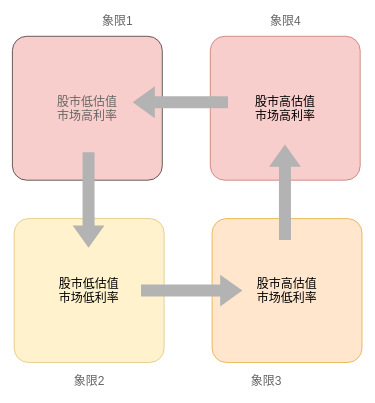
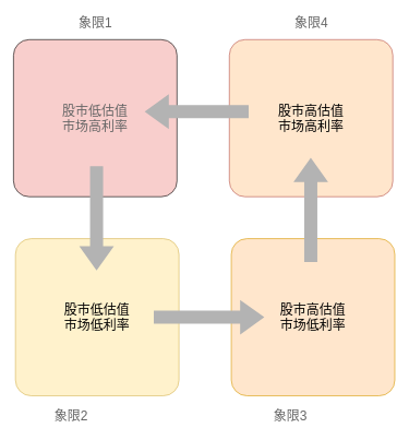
- <mxCell id="10" value="象限1" style="text;html=1;resizable=0;points=[];autosize=1;align=center;verticalAlign=top;spacingTop=-4;fontSize=20;fontColor=#666666;" parent="1" vertex="1"><mxGeometry x="160" y="20" width="70" height="30" as="geometry" /></mxCell>
+ <mxCell id="10" value="象限1" style="text;html=1;resizable=0;points=[];autosize=1;align=center;verticalAlign=top;spacingTop=-4;fontSize=20;fontColor=#666666;" parent="1" vertex="1"><mxGeometry x="110" y="20" width="70" height="30" as="geometry" /></mxCell>
- <mxCell id="3" value="&lt;span style=&quot;white-space: normal&quot;&gt;股市高估值&lt;/span&gt;&lt;br style=&quot;white-space: normal&quot;&gt;&lt;span style=&quot;white-space: normal&quot;&gt;市场高利率&lt;/span&gt;" style="rounded=1;whiteSpace=wrap;html=1;fontSize=20;arcSize=10;fillColor=#f8cecc;strokeColor=#b85450;" parent="1" vertex="1"><mxGeometry x="350" y="60" width="250" height="240" as="geometry" /></mxCell>
+ <mxCell id="3" value="&lt;span style=&quot;white-space: normal&quot;&gt;股市高估值&lt;/span&gt;&lt;br style=&quot;white-space: normal&quot;&gt;&lt;span style=&quot;white-space: normal&quot;&gt;市场高利率&lt;/span&gt;" style="rounded=1;whiteSpace=wrap;html=1;fontSize=20;arcSize=10;fillColor=#ffe6cc;strokeColor=#b85450;" parent="1" vertex="1"><mxGeometry x="350" y="60" width="250" height="240" as="geometry" /></mxCell>
- <mxCell id="12" value="象限2" style="text;html=1;resizable=0;points=[];autosize=1;align=center;verticalAlign=top;spacingTop=-4;fontSize=20;fontColor=#666666;" parent="1" vertex="1"><mxGeometry x="113" y="620" width="70" height="30" as="geometry" /></mxCell>
+ <mxCell id="12" value="象限2" style="text;html=1;resizable=0;points=[];autosize=1;align=center;verticalAlign=top;spacingTop=-4;fontSize=20;fontColor=#666666;" parent="1" vertex="1"><mxGeometry x="73" y="620" width="70" height="30" as="geometry" /></mxCell>
